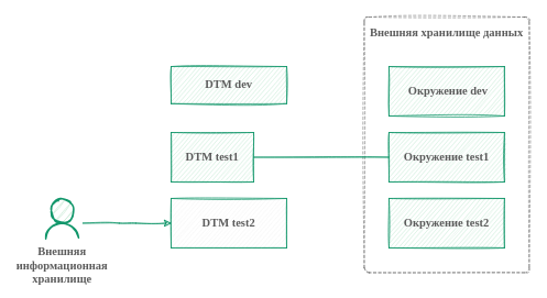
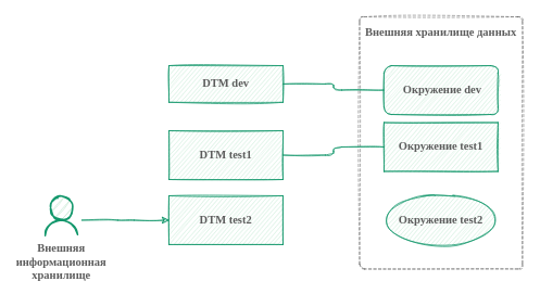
+ <mxCell id="15" value="" style="edgeStyle=orthogonalEdgeStyle;curved=0;rounded=1;orthogonalLoop=1;jettySize=auto;html=1;startArrow=none;startFill=0;endArrow=none;endFill=0;fontFamily=Comic Sans MS;fontColor=#5C5C5C;sketch=1;strokeColor=#12976B;exitX=0;exitY=0.5;exitDx=0;exitDy=0;entryX=1;entryY=0.5;entryDx=0;entryDy=0;" parent="1" source="12" target="9" edge="1"><mxGeometry relative="1" as="geometry"><mxPoint x="367" y="290" as="targetPoint" /><mxPoint x="517" y="290" as="sourcePoint" /></mxGeometry></mxCell>
- <mxCell id="12" value="&lt;font style=&quot;font-size: 14px&quot;&gt;&amp;nbsp;Окружение dev&lt;/font&gt;" style="rounded=0;whiteSpace=wrap;html=1;fontStyle=1;fontFamily=Comic Sans MS;fontColor=#5C5C5C;sketch=1;fillStyle=auto;strokeColor=#12976B;fillColor=#CCEBD8;" parent="1" vertex="1"><mxGeometry x="471" y="80" width="140" height="60" as="geometry" /></mxCell>
+ <mxCell id="12" value="&lt;font style=&quot;font-size: 14px&quot;&gt;&amp;nbsp;Окружение dev&lt;/font&gt;" style="whiteSpace=wrap;html=1;fontStyle=1;fontFamily=Comic Sans MS;fontColor=#5C5C5C;sketch=1;fillStyle=auto;strokeColor=#12976B;fillColor=#CCEBD8;rounded=1;" parent="1" vertex="1"><mxGeometry x="471" y="80" width="140" height="60" as="geometry" /></mxCell>
- <mxCell id="8" value="&lt;font style=&quot;font-size: 14px&quot;&gt;DTM&amp;nbsp;test1&lt;/font&gt;" style="rounded=0;whiteSpace=wrap;html=1;fontStyle=1;fontFamily=Comic Sans MS;fontColor=#5C5C5C;sketch=1;fillStyle=auto;strokeColor=#12976B;fillColor=#CCEBD8;" parent="1" vertex="1"><mxGeometry x="207" y="160" width="100" height="60" as="geometry" /></mxCell>
+ <mxCell id="8" value="&lt;font style=&quot;font-size: 14px&quot;&gt;DTM&amp;nbsp;test1&lt;/font&gt;" style="rounded=0;whiteSpace=wrap;html=1;fontStyle=1;fontFamily=Comic Sans MS;fontColor=#5C5C5C;sketch=1;fillStyle=auto;strokeColor=#12976B;fillColor=#CCEBD8;" parent="1" vertex="1"><mxGeometry x="207" y="160" width="140" height="60" as="geometry" /></mxCell>
- <mxCell id="11" value="&lt;font style=&quot;font-size: 14px&quot;&gt;Окружение test1&lt;/font&gt;" style="rounded=0;whiteSpace=wrap;html=1;fontStyle=1;fontFamily=Comic Sans MS;fontColor=#5C5C5C;sketch=1;fillStyle=auto;strokeColor=#12976B;fillColor=#CCEBD8;" parent="1" vertex="1"><mxGeometry x="471" y="160" width="140" height="60" as="geometry" /></mxCell>
+ <mxCell id="11" value="&lt;font style=&quot;font-size: 14px&quot;&gt;Окружение test1&lt;/font&gt;" style="rounded=0;whiteSpace=wrap;html=1;fontStyle=1;fontFamily=Comic Sans MS;fontColor=#5C5C5C;sketch=1;fillStyle=auto;strokeColor=#12976B;fillColor=#CCEBD8;" parent="1" vertex="1"><mxGeometry x="471" y="150" width="140" height="60" as="geometry" /></mxCell>
- <mxCell id="4" value="&lt;font style=&quot;font-size: 14px&quot;&gt;DTM&amp;nbsp;test2&lt;/font&gt;" style="rounded=0;whiteSpace=wrap;html=1;fontStyle=1;fontFamily=Comic Sans MS;fontColor=#5C5C5C;sketch=1;fillStyle=auto;strokeColor=#12976B;fillColor=#f5f5f5;" parent="1" vertex="1"><mxGeometry x="207" y="240" width="140" height="60" as="geometry" /></mxCell>
+ <mxCell id="4" value="&lt;font style=&quot;font-size: 14px&quot;&gt;DTM&amp;nbsp;test2&lt;/font&gt;" style="rounded=0;whiteSpace=wrap;html=1;fontStyle=1;fontFamily=Comic Sans MS;fontColor=#5C5C5C;sketch=1;fillStyle=auto;strokeColor=#12976B;fillColor=#CCEBD8;" parent="1" vertex="1"><mxGeometry x="207" y="240" width="140" height="60" as="geometry" /></mxCell>
- <mxCell id="10" value="&lt;font style=&quot;font-size: 14px&quot;&gt;Окружение test2&lt;/font&gt;" style="rounded=0;whiteSpace=wrap;html=1;fontStyle=1;fontFamily=Comic Sans MS;fontColor=#5C5C5C;sketch=1;fillStyle=auto;strokeColor=#12976B;fillColor=#CCEBD8;" parent="1" vertex="1"><mxGeometry x="471" y="240" width="140" height="60" as="geometry" /></mxCell>
+ <mxCell id="10" value="&lt;font style=&quot;font-size: 14px&quot;&gt;Окружение test2&lt;/font&gt;" style="ellipse;whiteSpace=wrap;html=1;fontStyle=1;fontFamily=Comic Sans MS;fontColor=#5C5C5C;sketch=1;fillStyle=auto;strokeColor=#12976B;fillColor=#CCEBD8;" parent="1" vertex="1"><mxGeometry x="471" y="240" width="140" height="60" as="geometry" /></mxCell>
